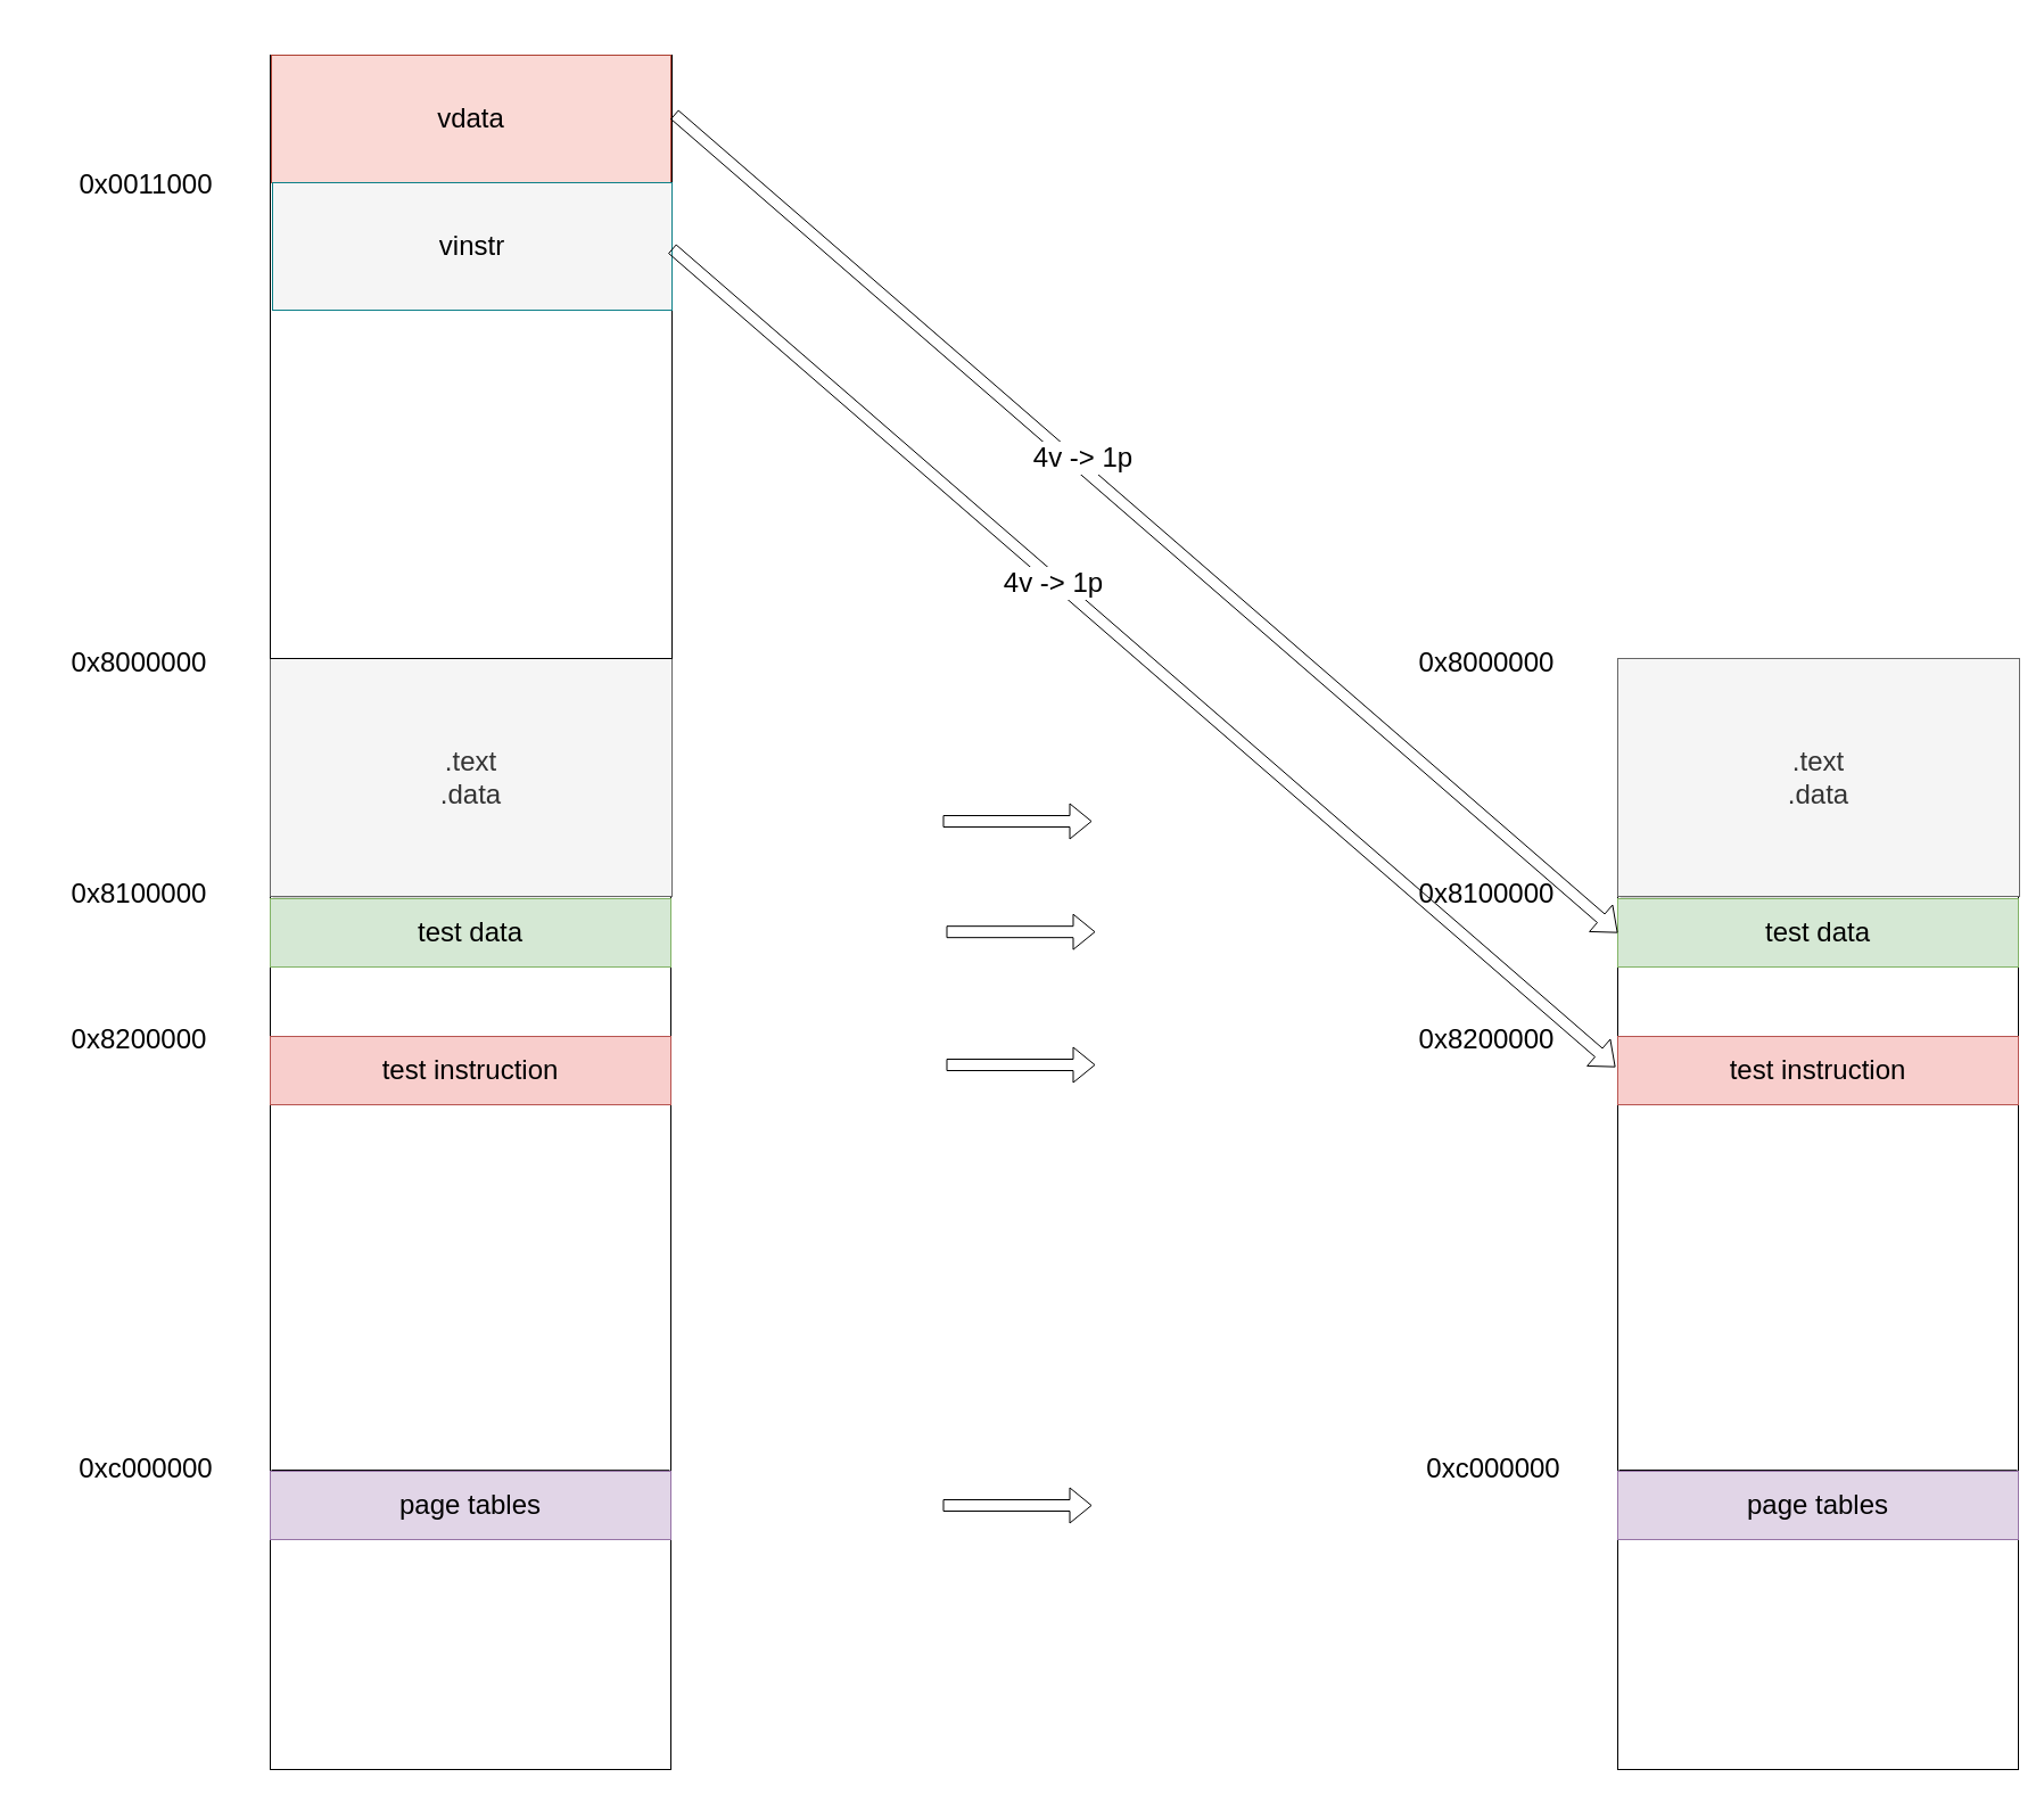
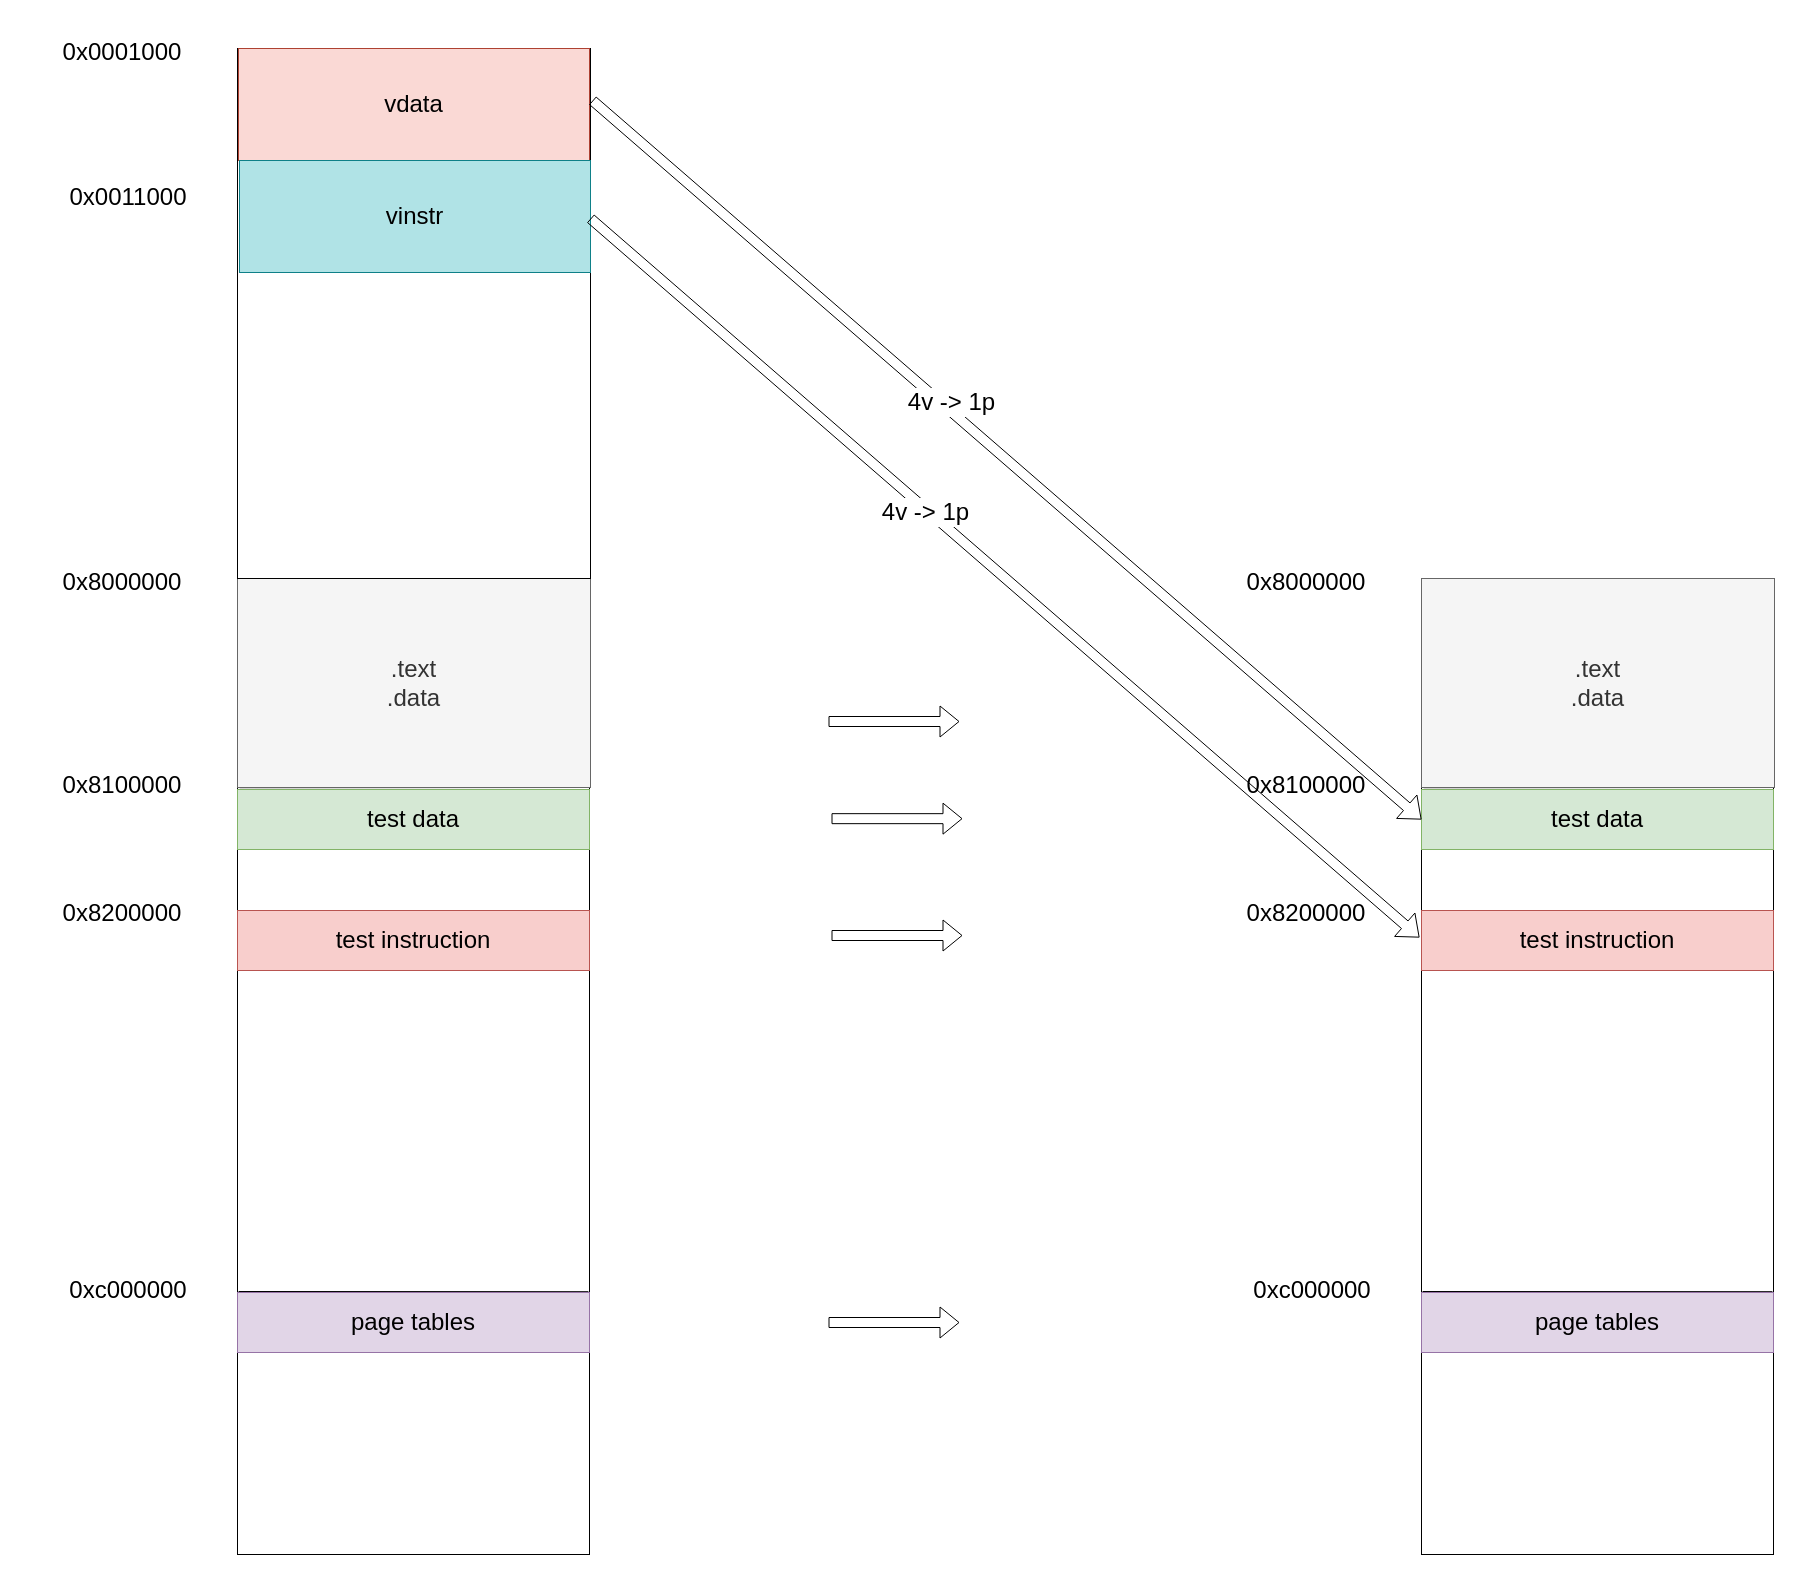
+ <mxCell id="27" value="&lt;font style=&quot;font-size: 24px;&quot;&gt;0x0001000&lt;/font&gt;" style="text;html=1;strokeColor=none;fillColor=none;align=center;verticalAlign=middle;whiteSpace=wrap;rounded=0;" vertex="1" parent="1"><mxGeometry x="20" y="20" width="204" height="64" as="geometry" /></mxCell>
- <mxCell id="30" value="&lt;font style=&quot;font-size: 24px;&quot;&gt;0x0011000&lt;/font&gt;" style="text;html=1;strokeColor=none;fillColor=none;align=center;verticalAlign=middle;whiteSpace=wrap;rounded=0;" vertex="1" parent="1"><mxGeometry x="26" y="130" width="204" height="64" as="geometry" /></mxCell>
+ <mxCell id="30" value="&lt;font style=&quot;font-size: 24px;&quot;&gt;0x0011000&lt;/font&gt;" style="text;html=1;strokeColor=none;fillColor=none;align=center;verticalAlign=middle;whiteSpace=wrap;rounded=0;" vertex="1" parent="1"><mxGeometry x="26" y="165" width="204" height="64" as="geometry" /></mxCell>
- <mxCell id="29" value="vinstr" style="rounded=0;whiteSpace=wrap;html=1;fontSize=24;fillColor=#f5f5f5;strokeColor=#0e8088;" vertex="1" parent="1"><mxGeometry x="239" y="160" width="351" height="112" as="geometry" /></mxCell>
+ <mxCell id="29" value="vinstr" style="rounded=0;whiteSpace=wrap;html=1;fontSize=24;fillColor=#b0e3e6;strokeColor=#0e8088;" vertex="1" parent="1"><mxGeometry x="239" y="160" width="351" height="112" as="geometry" /></mxCell>
